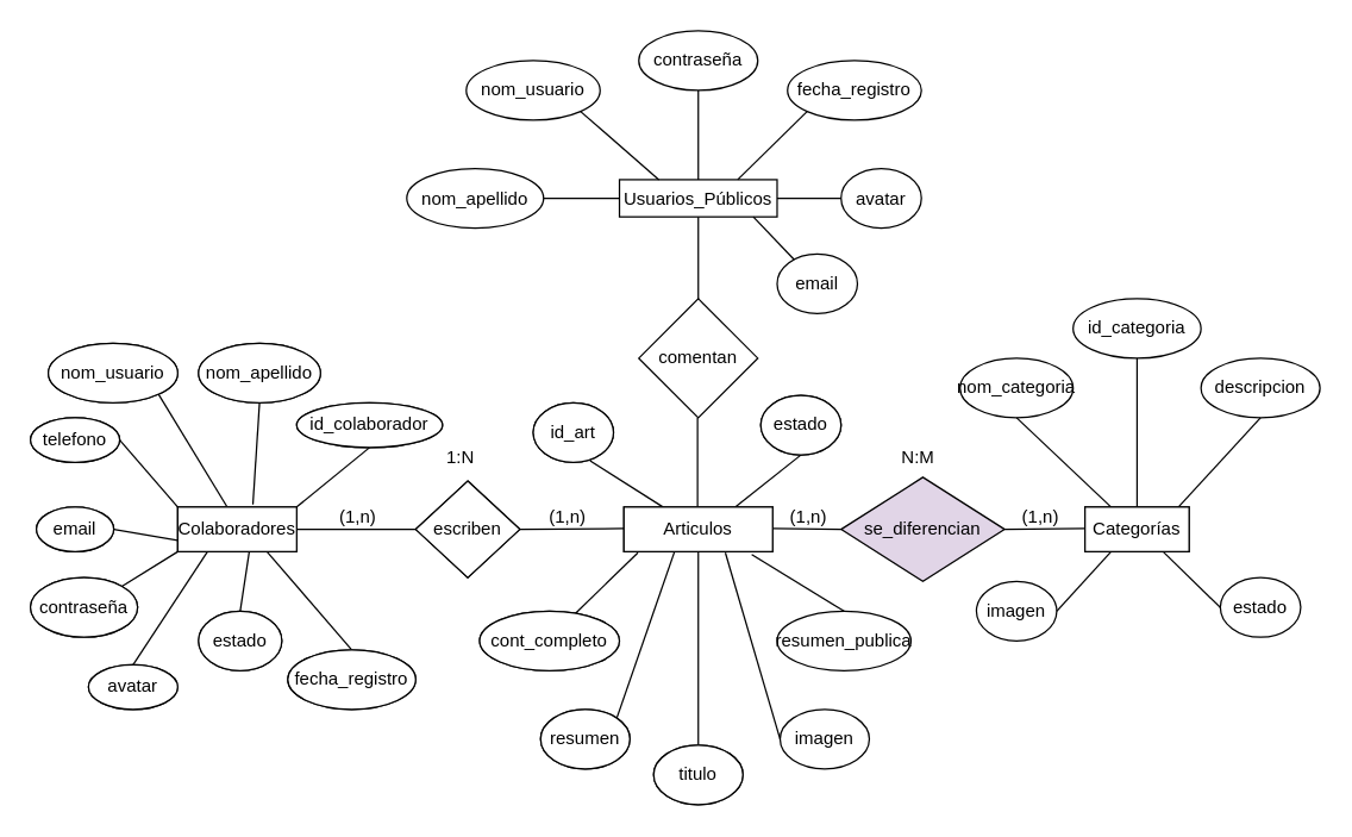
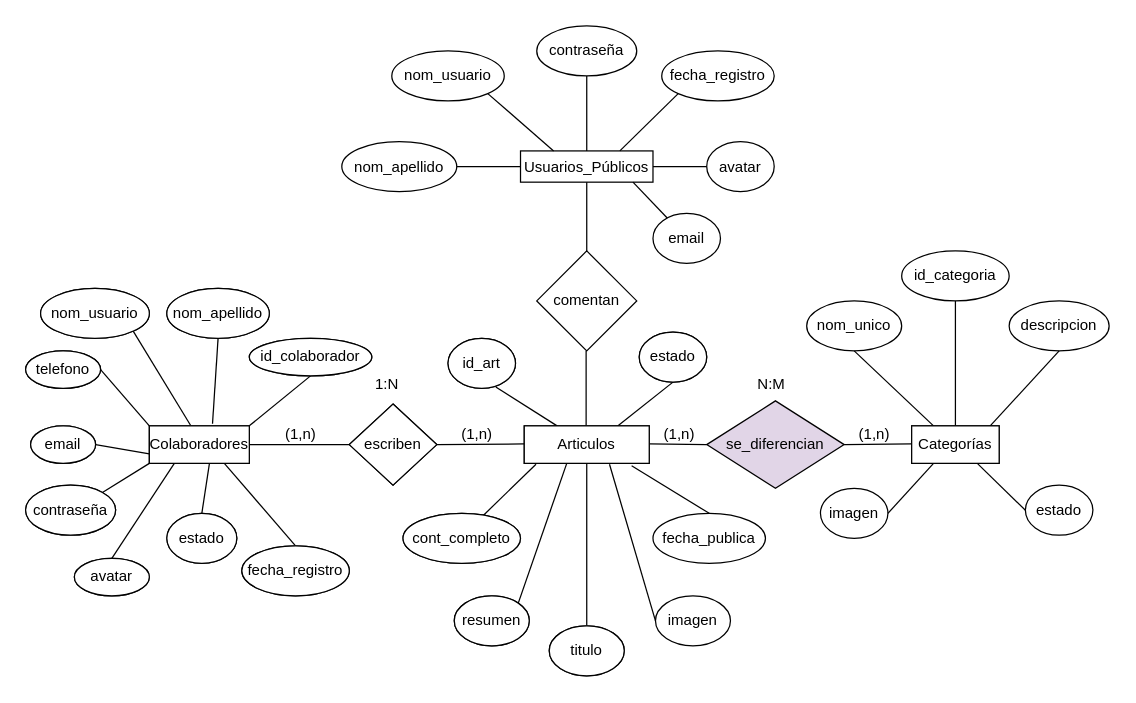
- <mxCell id="49" value="&lt;font style=&quot;vertical-align: inherit;&quot;&gt;&lt;font style=&quot;vertical-align: inherit;&quot;&gt;&lt;font style=&quot;vertical-align: inherit;&quot;&gt;&lt;font style=&quot;vertical-align: inherit;&quot;&gt;nom_categoria&lt;/font&gt;&lt;/font&gt;&lt;/font&gt;&lt;/font&gt;" style="ellipse;whiteSpace=wrap;html=1;" parent="1" vertex="1"><mxGeometry x="645" y="240" width="76" height="40" as="geometry" /></mxCell>
+ <mxCell id="49" value="&lt;font style=&quot;vertical-align: inherit;&quot;&gt;&lt;font style=&quot;vertical-align: inherit;&quot;&gt;&lt;font style=&quot;vertical-align: inherit;&quot;&gt;&lt;font style=&quot;vertical-align: inherit;&quot;&gt;nom_unico&lt;/font&gt;&lt;/font&gt;&lt;/font&gt;&lt;/font&gt;" style="ellipse;whiteSpace=wrap;html=1;" parent="1" vertex="1"><mxGeometry x="645" y="240" width="76" height="40" as="geometry" /></mxCell>
- <mxCell id="36" value="&lt;font style=&quot;vertical-align: inherit;&quot;&gt;&lt;font style=&quot;vertical-align: inherit;&quot;&gt;&lt;font style=&quot;vertical-align: inherit;&quot;&gt;&lt;font style=&quot;vertical-align: inherit;&quot;&gt;resumen_publica&lt;/font&gt;&lt;/font&gt;&lt;/font&gt;&lt;/font&gt;" style="ellipse;whiteSpace=wrap;html=1;" parent="1" vertex="1"><mxGeometry x="522" y="410" width="90" height="40" as="geometry" /></mxCell>
+ <mxCell id="36" value="&lt;font style=&quot;vertical-align: inherit;&quot;&gt;&lt;font style=&quot;vertical-align: inherit;&quot;&gt;&lt;font style=&quot;vertical-align: inherit;&quot;&gt;&lt;font style=&quot;vertical-align: inherit;&quot;&gt;fecha_publica&lt;/font&gt;&lt;/font&gt;&lt;/font&gt;&lt;/font&gt;" style="ellipse;whiteSpace=wrap;html=1;" parent="1" vertex="1"><mxGeometry x="522" y="410" width="90" height="40" as="geometry" /></mxCell>
